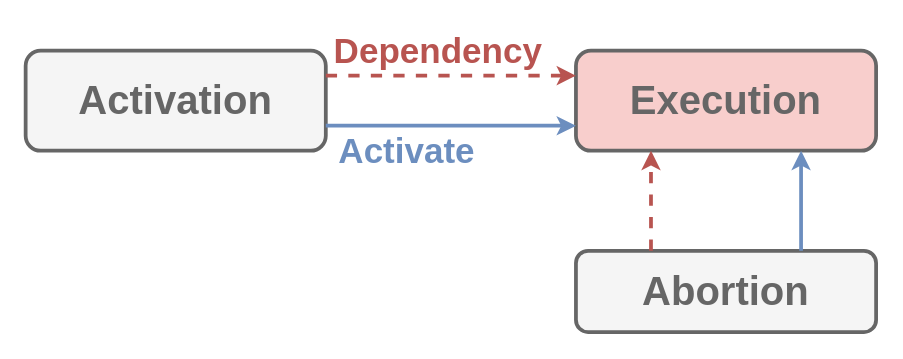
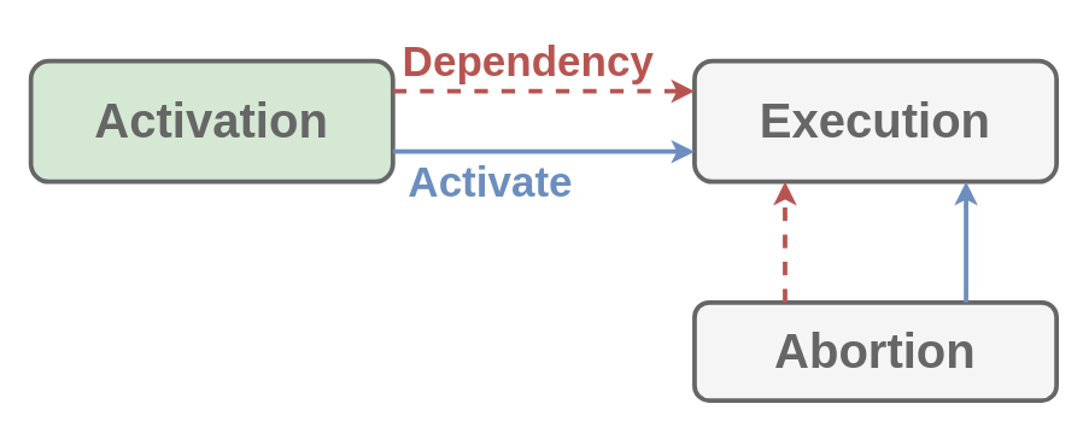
- <mxCell id="2" value="&lt;font style=&quot;font-size: 32px&quot; color=&quot;#666666&quot;&gt;&lt;b&gt;Activation&lt;/b&gt;&lt;/font&gt;" style="rounded=1;whiteSpace=wrap;html=1;fillColor=#f5f5f5;strokeColor=#666666;strokeWidth=3;fontColor=#333333;" parent="1" vertex="1"><mxGeometry x="20" y="40" width="240" height="80" as="geometry" /></mxCell>
+ <mxCell id="2" value="&lt;font style=&quot;font-size: 32px&quot; color=&quot;#666666&quot;&gt;&lt;b&gt;Activation&lt;/b&gt;&lt;/font&gt;" style="rounded=1;whiteSpace=wrap;html=1;fillColor=#d5e8d4;strokeColor=#666666;strokeWidth=3;fontColor=#333333;" parent="1" vertex="1"><mxGeometry x="20" y="40" width="240" height="80" as="geometry" /></mxCell>
- <mxCell id="3" value="&lt;font style=&quot;font-size: 32px&quot; color=&quot;#666666&quot;&gt;&lt;b&gt;Execution&lt;/b&gt;&lt;/font&gt;" style="rounded=1;whiteSpace=wrap;html=1;fillColor=#f8cecc;strokeColor=#666666;strokeWidth=3;fontColor=#333333;" parent="1" vertex="1"><mxGeometry x="460" y="40" width="240" height="80" as="geometry" /></mxCell>
+ <mxCell id="3" value="&lt;font style=&quot;font-size: 32px&quot; color=&quot;#666666&quot;&gt;&lt;b&gt;Execution&lt;/b&gt;&lt;/font&gt;" style="rounded=1;whiteSpace=wrap;html=1;fillColor=#f5f5f5;strokeColor=#666666;strokeWidth=3;fontColor=#333333;" parent="1" vertex="1"><mxGeometry x="460" y="40" width="240" height="80" as="geometry" /></mxCell>
